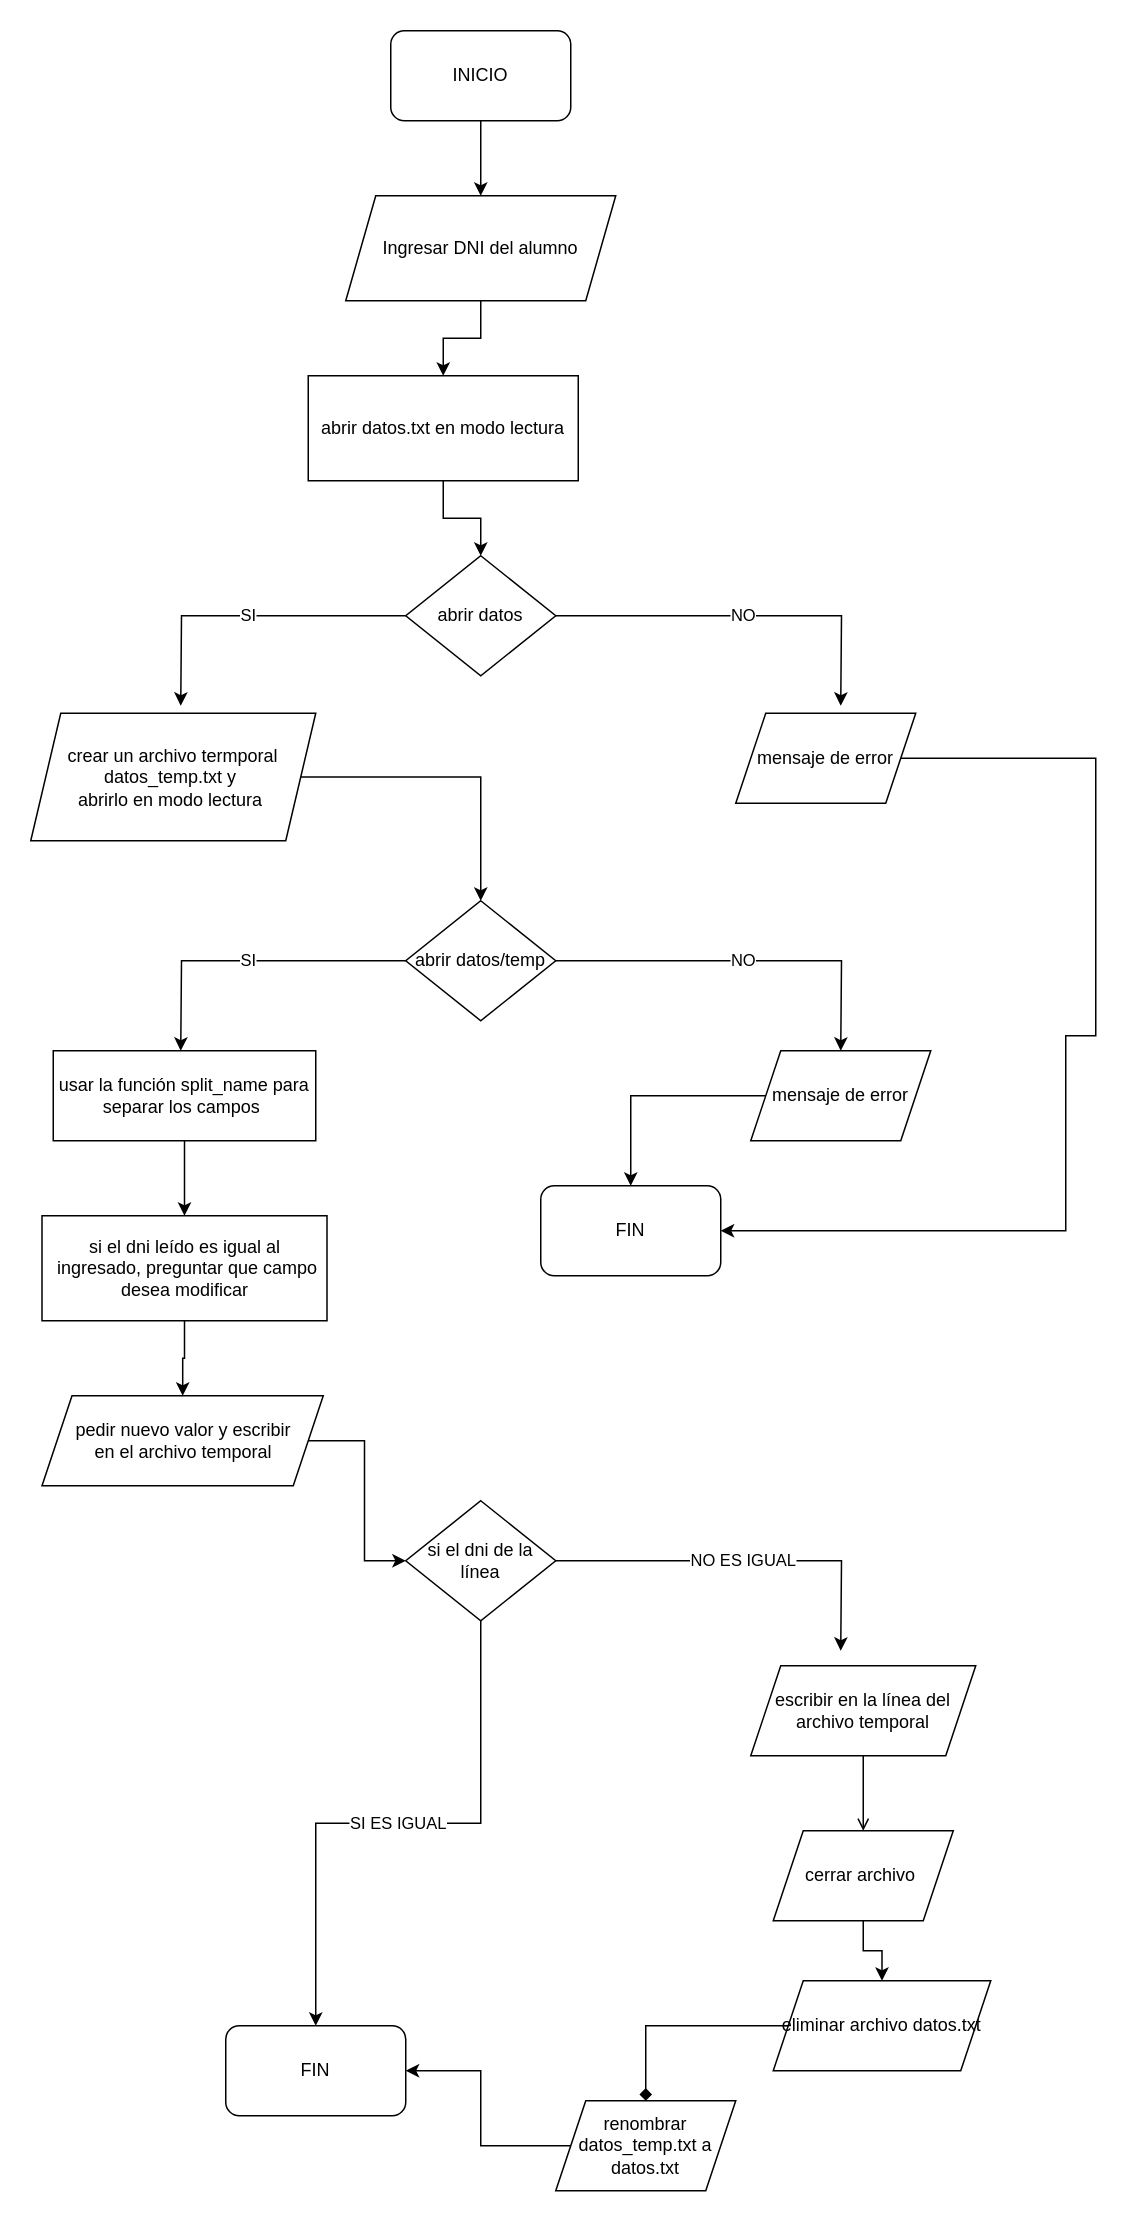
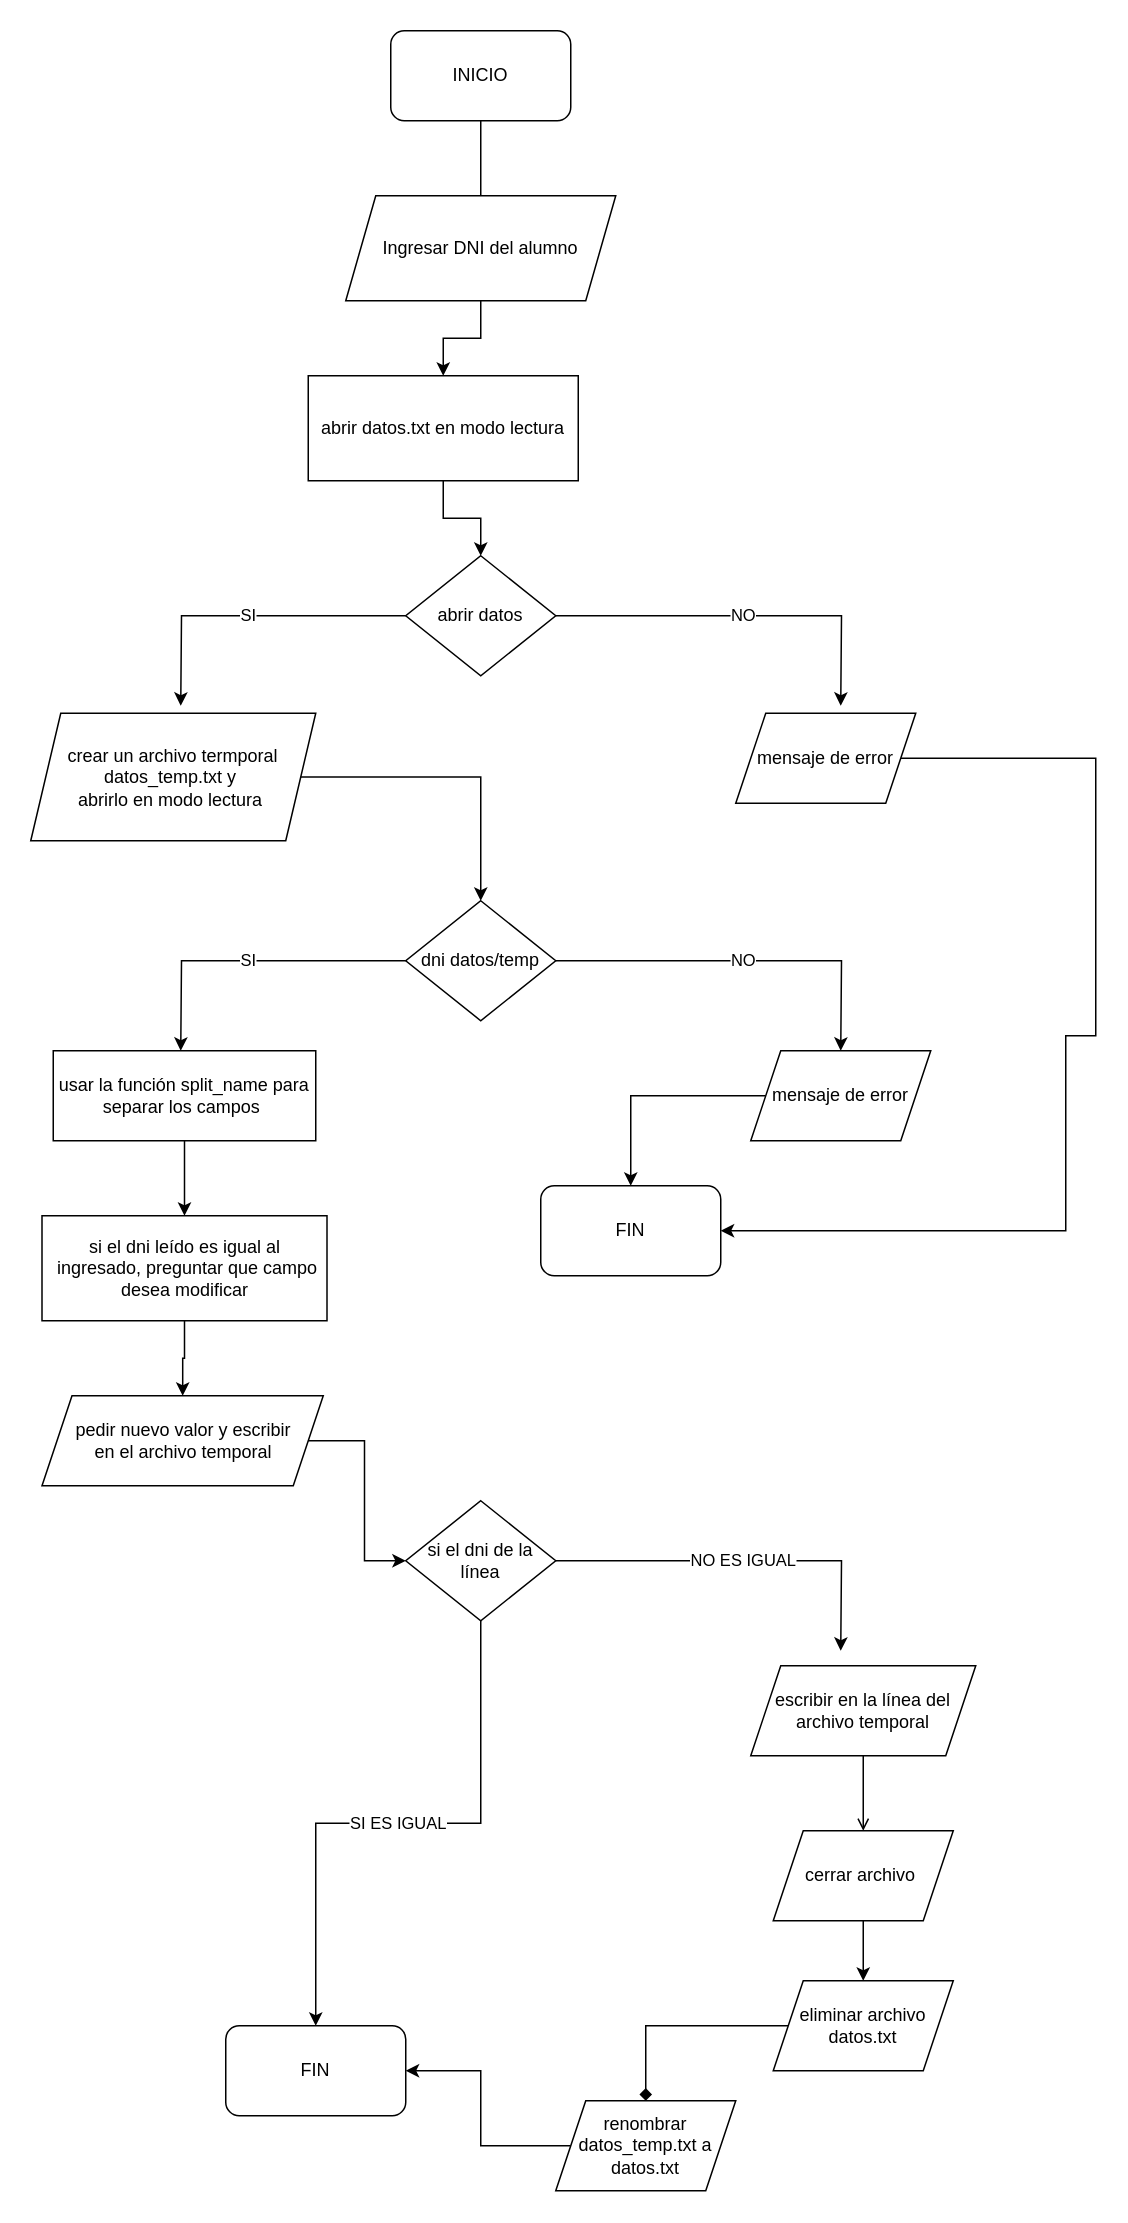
- <mxCell id="2" value="" style="edgeStyle=orthogonalEdgeStyle;rounded=0;orthogonalLoop=1;jettySize=auto;html=1;" edge="1" parent="1" source="3" target="5"><mxGeometry relative="1" as="geometry" /></mxCell>
+ <mxCell id="2" value="" style="edgeStyle=orthogonalEdgeStyle;rounded=0;orthogonalLoop=1;jettySize=auto;html=1;endArrow=none;" edge="1" parent="1" source="3" target="5"><mxGeometry relative="1" as="geometry" /></mxCell>
- <mxCell id="17" value="abrir datos/temp" style="rhombus;whiteSpace=wrap;html=1;" vertex="1" parent="1"><mxGeometry x="270" y="600" width="100" height="80" as="geometry" /></mxCell>
+ <mxCell id="17" value="dni datos/temp" style="rhombus;whiteSpace=wrap;html=1;" vertex="1" parent="1"><mxGeometry x="270" y="600" width="100" height="80" as="geometry" /></mxCell>
- <mxCell id="35" value="eliminar archivo datos.txt" style="shape=parallelogram;perimeter=parallelogramPerimeter;whiteSpace=wrap;html=1;fixedSize=1;" vertex="1" parent="1"><mxGeometry x="515" y="1320" width="145" height="60" as="geometry" /></mxCell>
+ <mxCell id="35" value="eliminar archivo datos.txt" style="shape=parallelogram;perimeter=parallelogramPerimeter;whiteSpace=wrap;html=1;fixedSize=1;" vertex="1" parent="1"><mxGeometry x="515" y="1320" width="120" height="60" as="geometry" /></mxCell>
